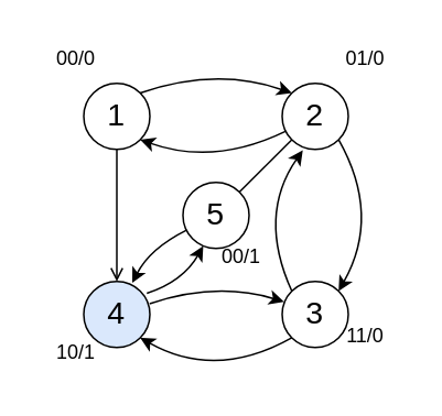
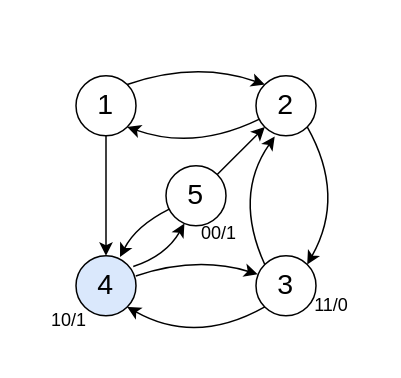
- <mxCell id="10" value="00/0" style="text;html=1;align=center;verticalAlign=middle;resizable=0;points=[];autosize=1;strokeColor=none;fillColor=none;" parent="1" vertex="1"><mxGeometry x="20" y="20" width="50" height="30" as="geometry" /></mxCell>
- <mxCell id="11" value="01/0" style="text;html=1;align=center;verticalAlign=middle;resizable=0;points=[];autosize=1;strokeColor=none;fillColor=none;" parent="1" vertex="1"><mxGeometry x="195" y="20" width="50" height="30" as="geometry" /></mxCell>
- <mxCell id="20" value="" style="endArrow=none;html=1;rounded=0;exitX=1;exitY=0;exitDx=0;exitDy=0;entryX=0;entryY=1;entryDx=0;entryDy=0;" parent="1" source="4" target="3" edge="1"><mxGeometry width="50" height="50" relative="1" as="geometry"><mxPoint x="126" y="154" as="sourcePoint" /><mxPoint x="94" y="186" as="targetPoint" /></mxGeometry></mxCell>
+ <mxCell id="20" value="" style="endArrow=classic;html=1;rounded=0;exitX=1;exitY=0;exitDx=0;exitDy=0;entryX=0;entryY=1;entryDx=0;entryDy=0;" parent="1" source="4" target="3" edge="1"><mxGeometry width="50" height="50" relative="1" as="geometry"><mxPoint x="126" y="154" as="sourcePoint" /><mxPoint x="94" y="186" as="targetPoint" /></mxGeometry></mxCell>
- <mxCell id="13" value="" style="endArrow=open;html=1;rounded=0;exitX=0.5;exitY=1;exitDx=0;exitDy=0;entryX=0.5;entryY=0;entryDx=0;entryDy=0;" parent="1" source="2" target="5" edge="1"><mxGeometry width="50" height="50" relative="1" as="geometry"><mxPoint x="60" y="110" as="sourcePoint" /><mxPoint x="140" y="110" as="targetPoint" /></mxGeometry></mxCell>
+ <mxCell id="13" value="" style="endArrow=classic;html=1;rounded=0;exitX=0.5;exitY=1;exitDx=0;exitDy=0;entryX=0.5;entryY=0;entryDx=0;entryDy=0;" parent="1" source="2" target="5" edge="1"><mxGeometry width="50" height="50" relative="1" as="geometry"><mxPoint x="60" y="110" as="sourcePoint" /><mxPoint x="140" y="110" as="targetPoint" /></mxGeometry></mxCell>
